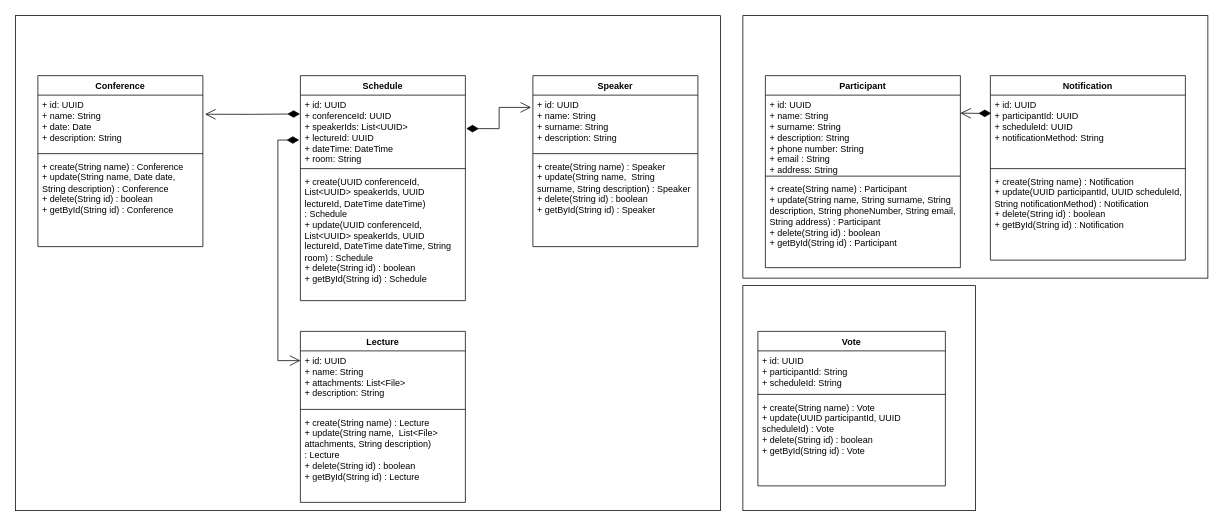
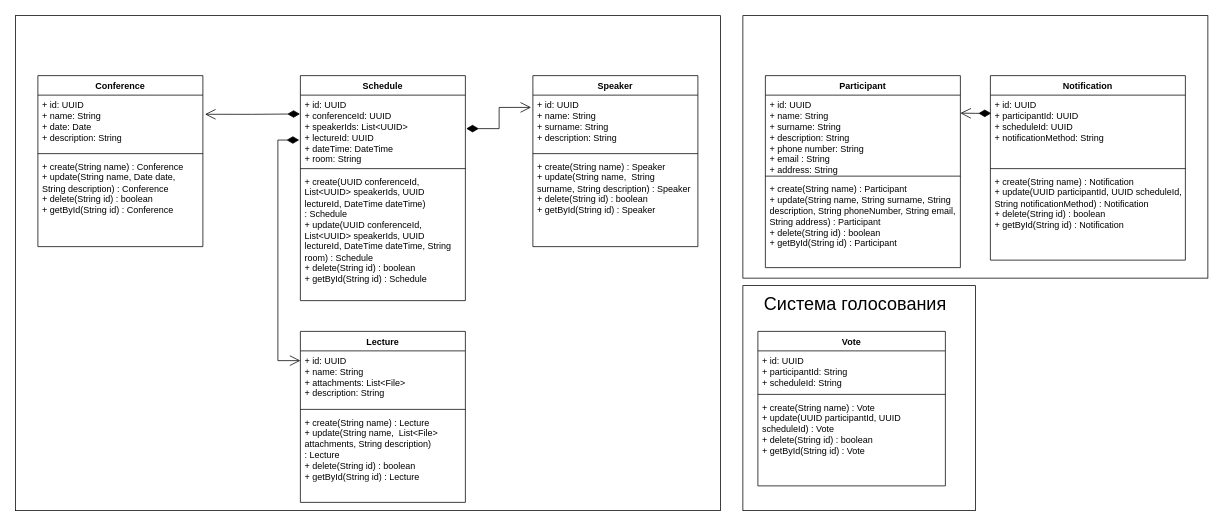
+ <mxCell id="36" value="&lt;span style=&quot;font-size: 24px;&quot;&gt;Система голосования&lt;/span&gt;" style="text;html=1;align=center;verticalAlign=middle;whiteSpace=wrap;rounded=0;" parent="1" vertex="1"><mxGeometry x="990" y="390" width="300" height="30" as="geometry" /></mxCell>
